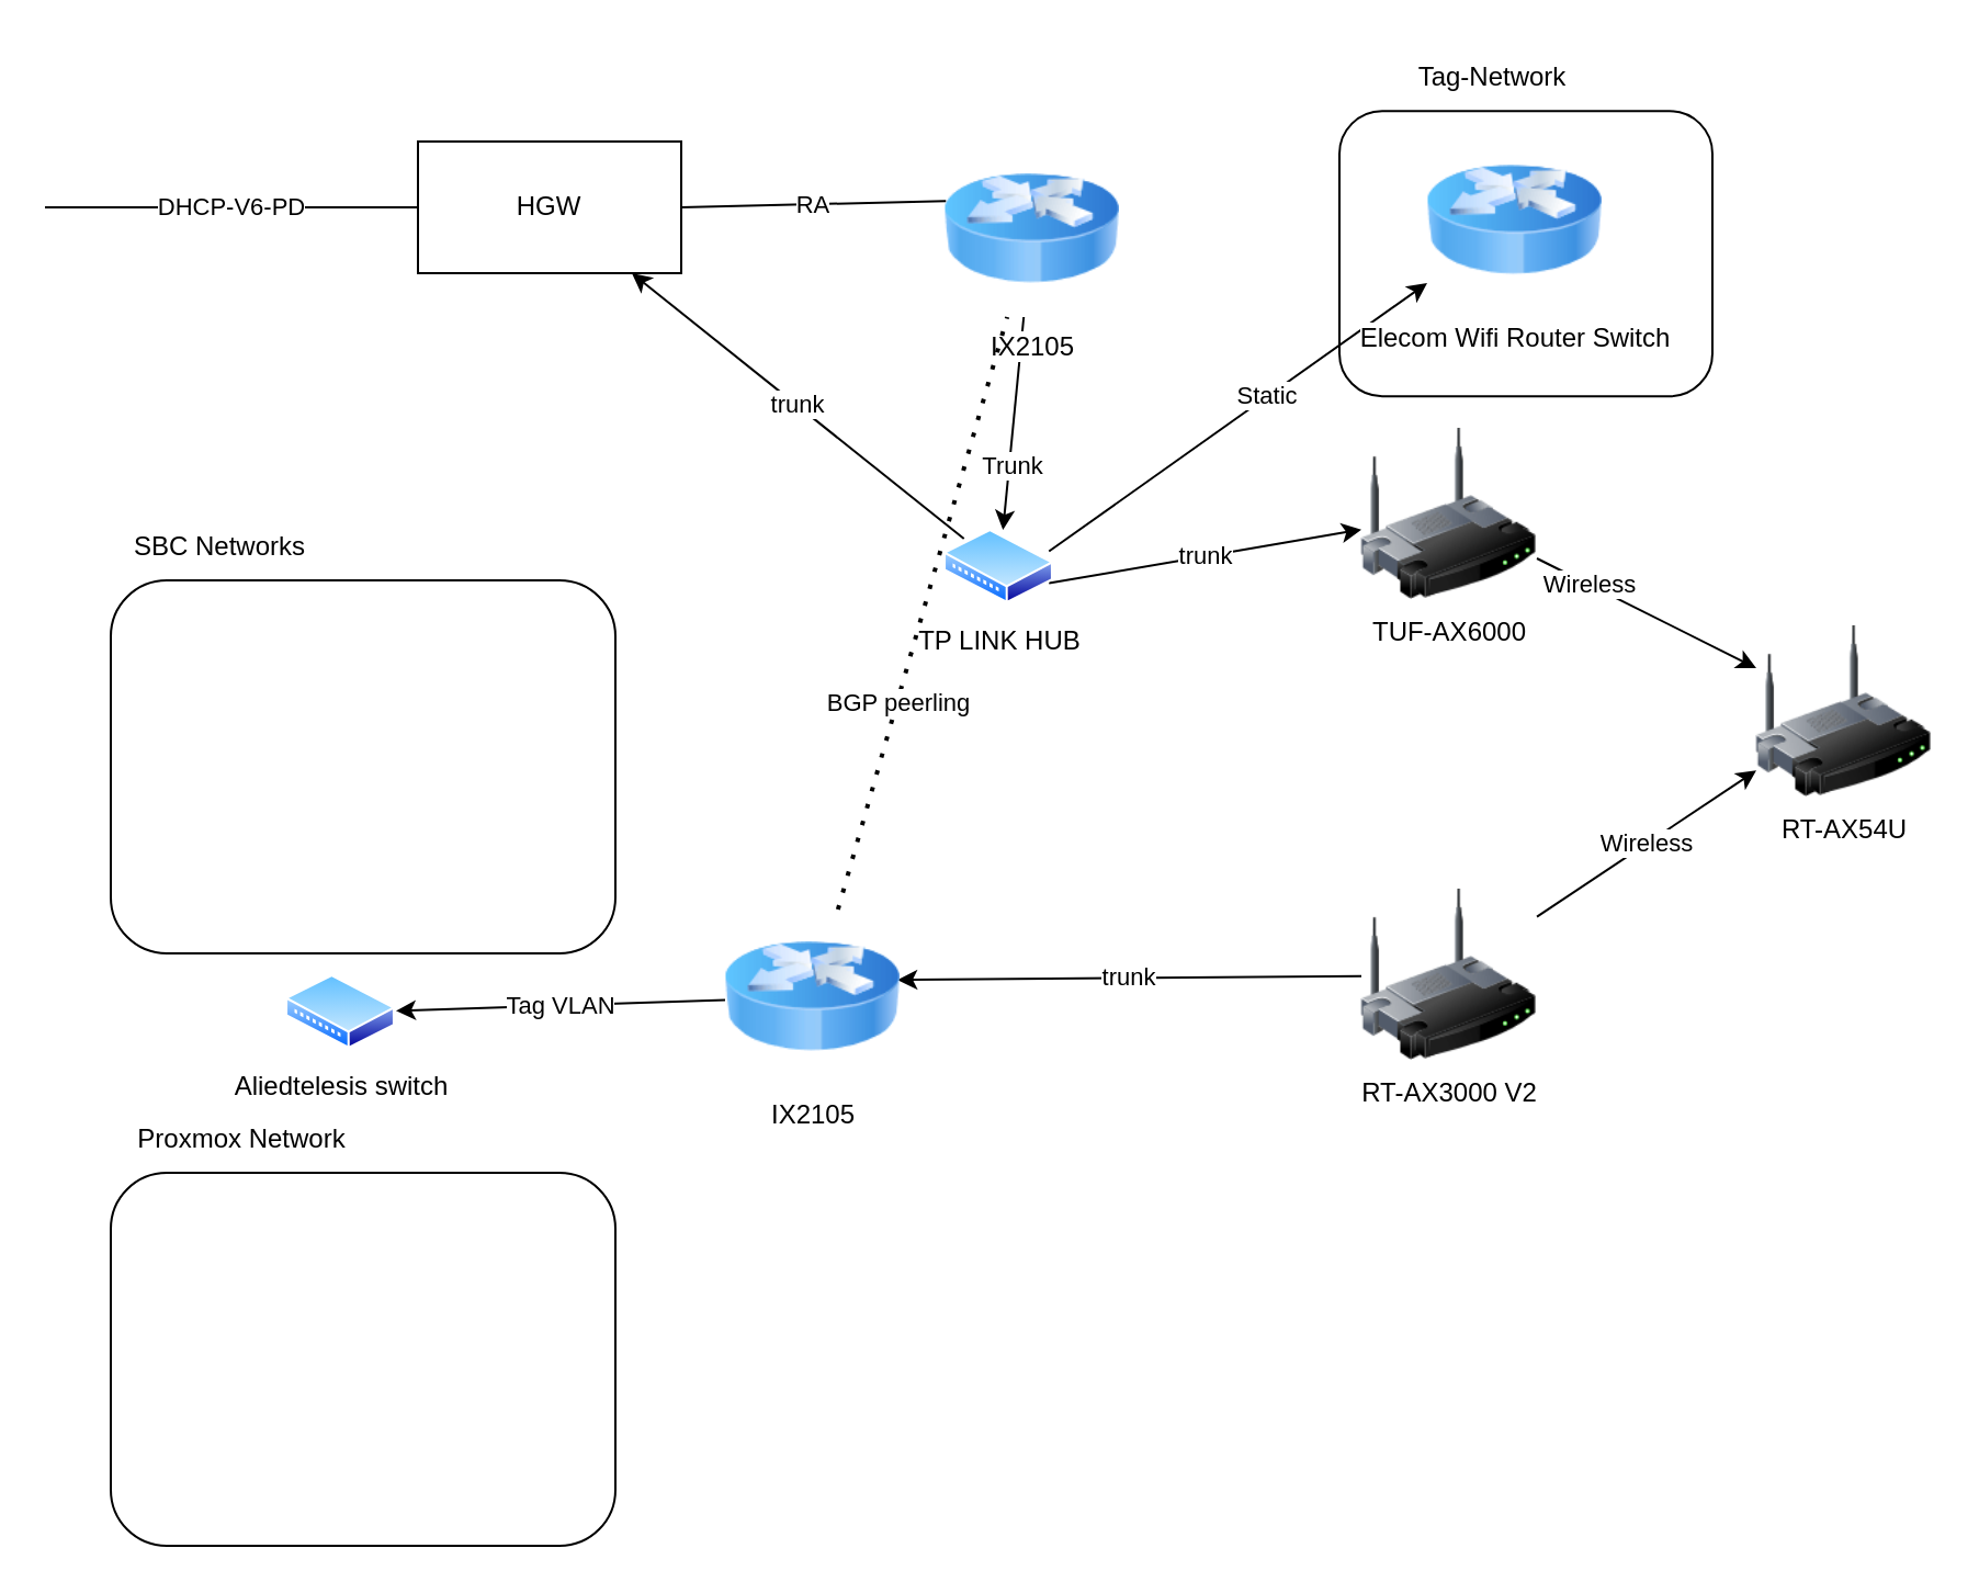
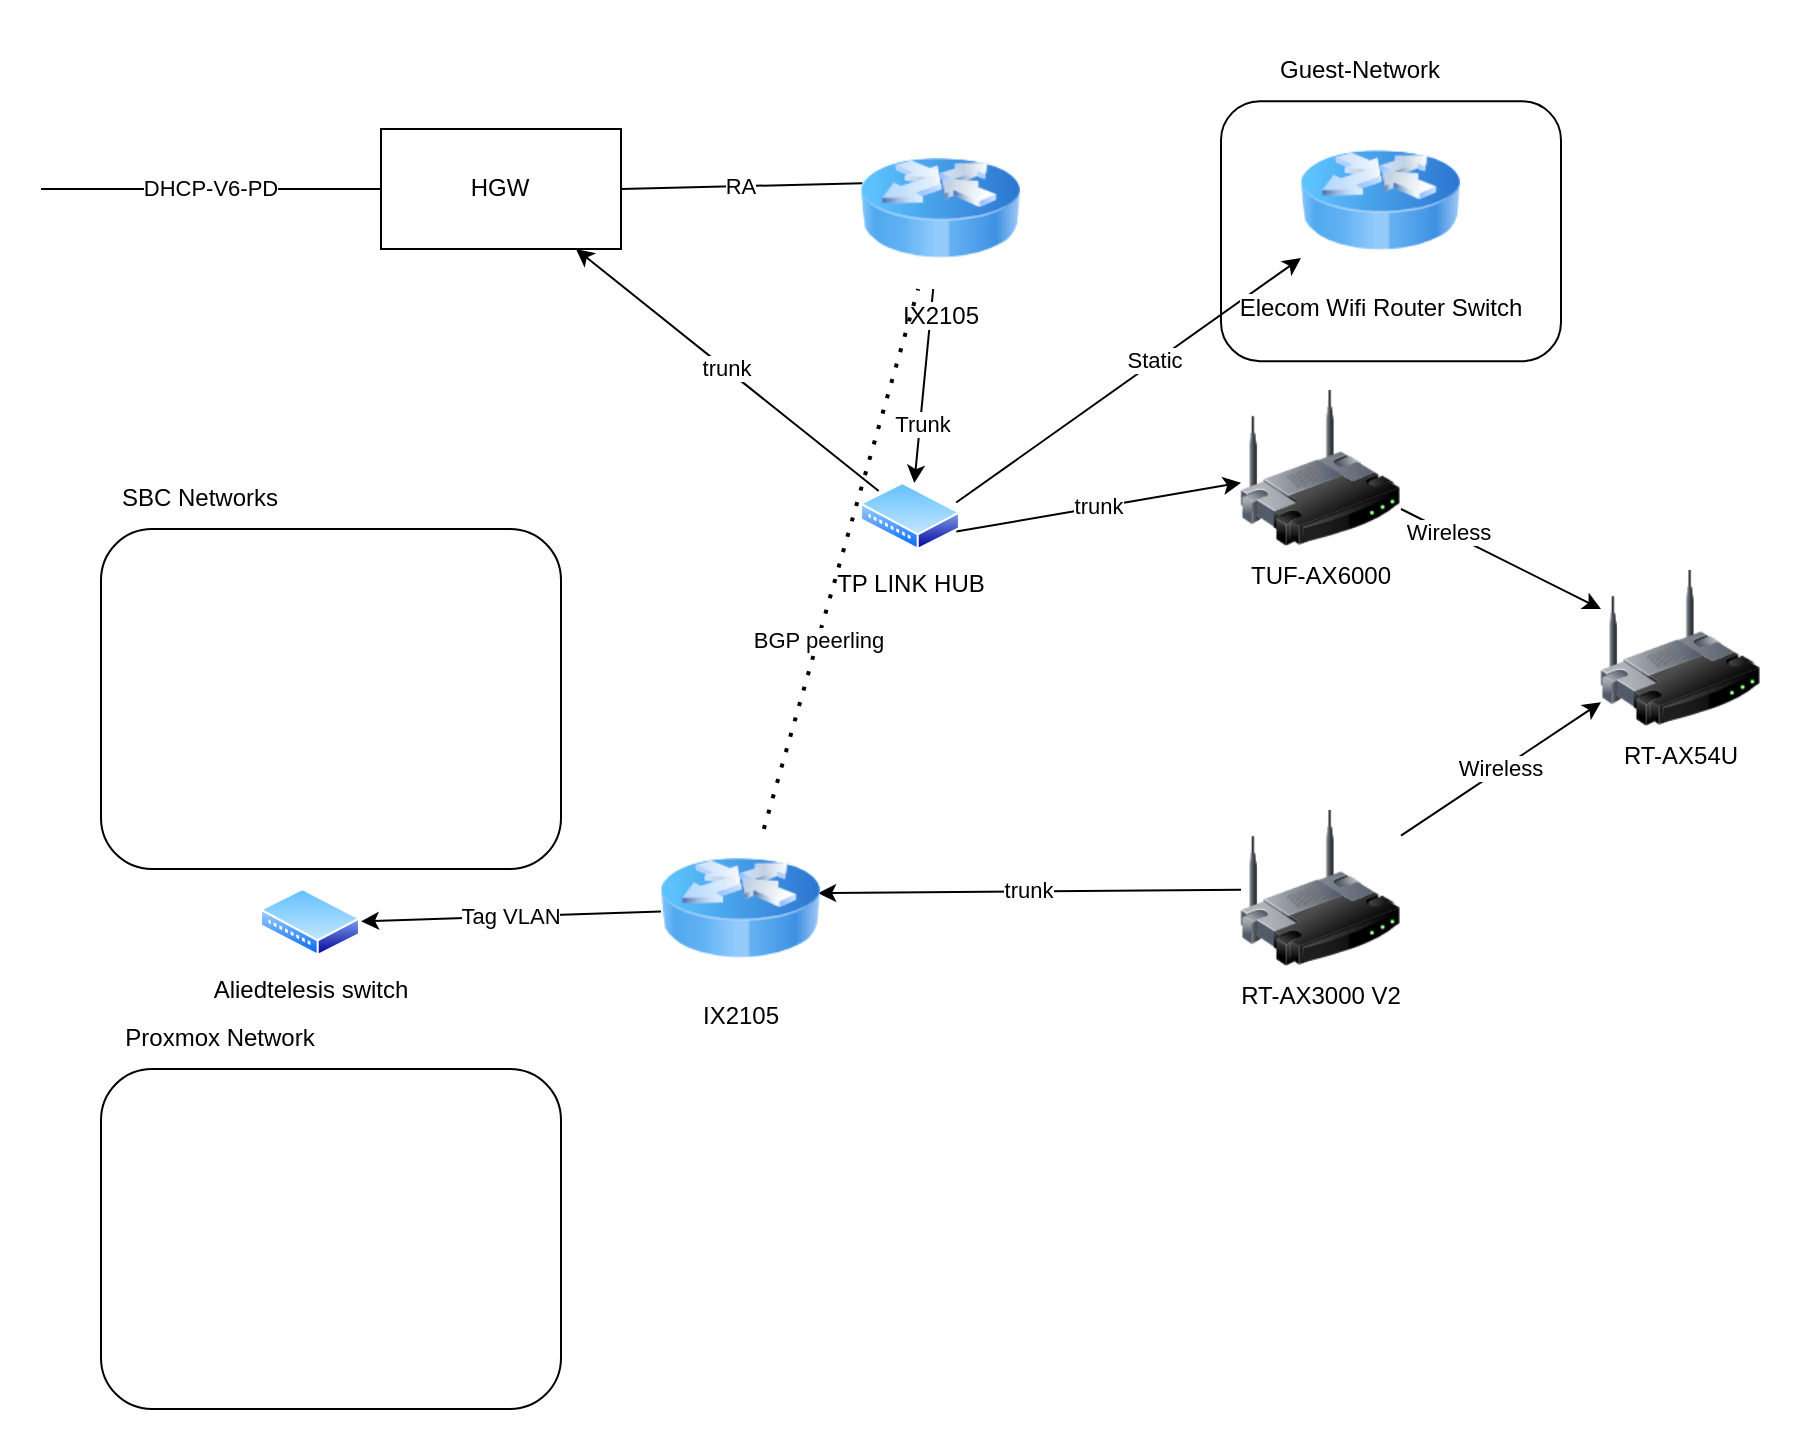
- <mxCell id="21" value="Tag-Network" style="text;html=1;strokeColor=none;fillColor=none;align=center;verticalAlign=middle;whiteSpace=wrap;rounded=0;" vertex="1" parent="1"><mxGeometry x="610" y="20.12" width="140" height="30" as="geometry" /></mxCell>
+ <mxCell id="21" value="Guest-Network" style="text;html=1;strokeColor=none;fillColor=none;align=center;verticalAlign=middle;whiteSpace=wrap;rounded=0;" vertex="1" parent="1"><mxGeometry x="610" y="20.12" width="140" height="30" as="geometry" /></mxCell>
